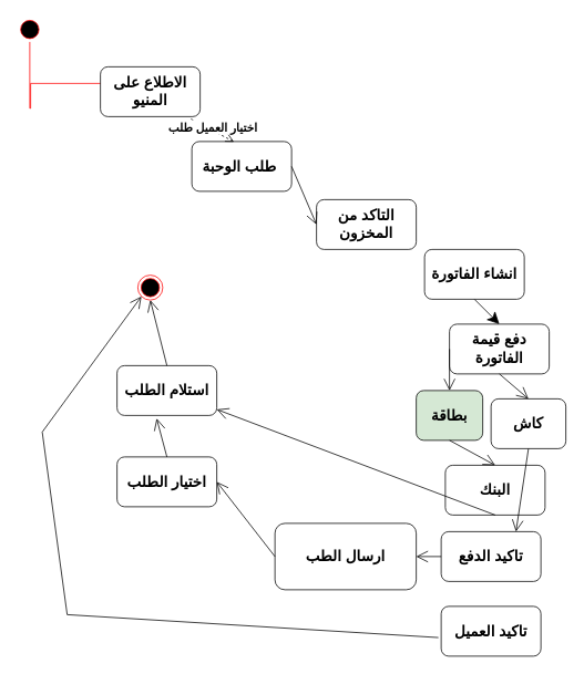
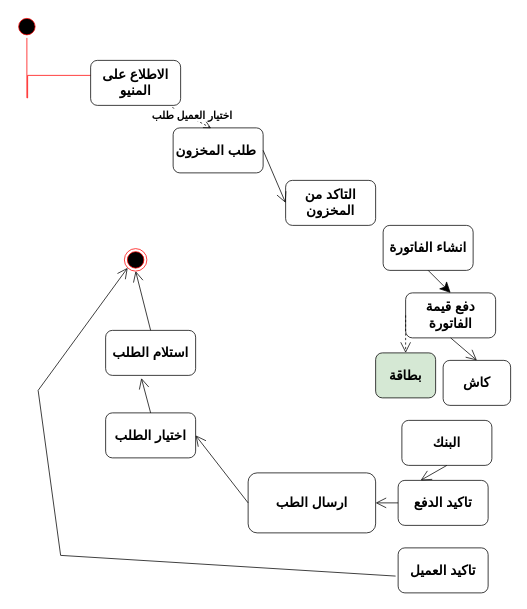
- <mxCell id="5" value="&lt;font style=&quot;font-size: 18px;&quot;&gt;&lt;b&gt;طلب الوحبة&amp;nbsp;&lt;/b&gt;&lt;/font&gt;" style="rounded=1;whiteSpace=wrap;html=1;" parent="1" vertex="1"><mxGeometry x="230" y="170" width="120" height="60" as="geometry" /></mxCell>
+ <mxCell id="5" value="&lt;font style=&quot;font-size: 18px;&quot;&gt;&lt;b&gt;طلب المخزون&amp;nbsp;&lt;/b&gt;&lt;/font&gt;" style="rounded=1;whiteSpace=wrap;html=1;" parent="1" vertex="1"><mxGeometry x="230" y="170" width="120" height="60" as="geometry" /></mxCell>
- <mxCell id="15" value="" style="endArrow=open;endFill=1;endSize=12;html=1;rounded=0;exitX=0;exitY=0.5;exitDx=0;exitDy=0;entryX=0.5;entryY=0;entryDx=0;entryDy=0;" parent="1" source="11" target="14" edge="1"><mxGeometry width="160" relative="1" as="geometry"><mxPoint x="300" y="590" as="sourcePoint" /><mxPoint x="460" y="590" as="targetPoint" /></mxGeometry></mxCell>
+ <mxCell id="15" value="" style="endArrow=open;endFill=1;endSize=12;html=1;rounded=0;exitX=0;exitY=0.5;exitDx=0;exitDy=0;entryX=0.5;entryY=0;entryDx=0;entryDy=0;dashed=1;" parent="1" source="11" target="14" edge="1"><mxGeometry width="160" relative="1" as="geometry"><mxPoint x="300" y="590" as="sourcePoint" /><mxPoint x="460" y="590" as="targetPoint" /></mxGeometry></mxCell>
- <mxCell id="18" value="" style="endArrow=open;endFill=1;endSize=12;html=1;rounded=0;exitX=0.5;exitY=1;exitDx=0;exitDy=0;entryX=0.5;entryY=0;entryDx=0;entryDy=0;" parent="1" source="14" target="17" edge="1"><mxGeometry width="160" relative="1" as="geometry"><mxPoint x="190" y="590" as="sourcePoint" /><mxPoint x="350" y="590" as="targetPoint" /></mxGeometry></mxCell>
- <mxCell id="21" value="" style="endArrow=open;endFill=1;endSize=12;html=1;rounded=0;exitX=0.5;exitY=1;exitDx=0;exitDy=0;" parent="1" source="17" target="24" edge="1"><mxGeometry width="160" relative="1" as="geometry"><mxPoint x="210" y="660" as="sourcePoint" /><mxPoint x="370" y="660" as="targetPoint" /></mxGeometry></mxCell>
+ <mxCell id="21" value="" style="endArrow=open;endFill=1;endSize=12;html=1;rounded=0;exitX=0.5;exitY=1;exitDx=0;exitDy=0;entryX=0.25;entryY=0;entryDx=0;entryDy=0;" parent="1" source="17" target="19" edge="1"><mxGeometry width="160" relative="1" as="geometry"><mxPoint x="210" y="660" as="sourcePoint" /><mxPoint x="370" y="660" as="targetPoint" /></mxGeometry></mxCell>
- <mxCell id="20" value="" style="endArrow=open;endFill=1;endSize=12;html=1;rounded=0;exitX=0.5;exitY=1;exitDx=0;exitDy=0;entryX=0.75;entryY=0;entryDx=0;entryDy=0;" parent="1" source="13" target="19" edge="1"><mxGeometry width="160" relative="1" as="geometry"><mxPoint x="490" y="880" as="sourcePoint" /><mxPoint x="650" y="880" as="targetPoint" /></mxGeometry></mxCell>
